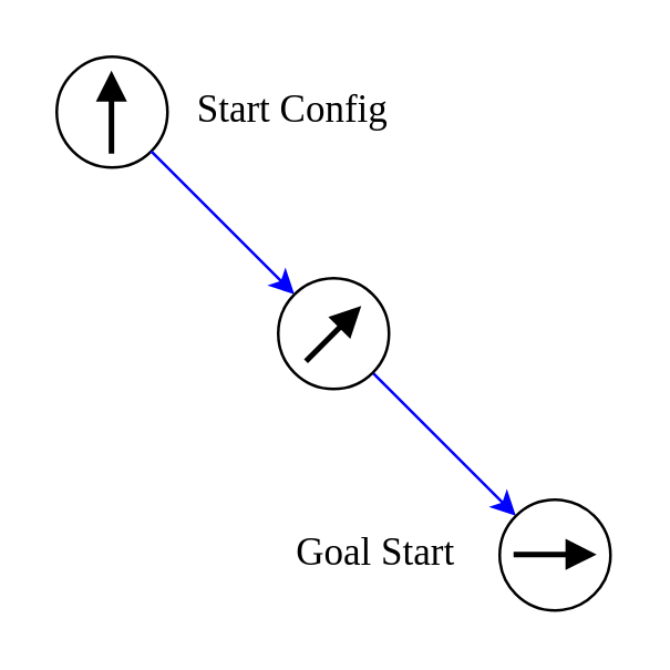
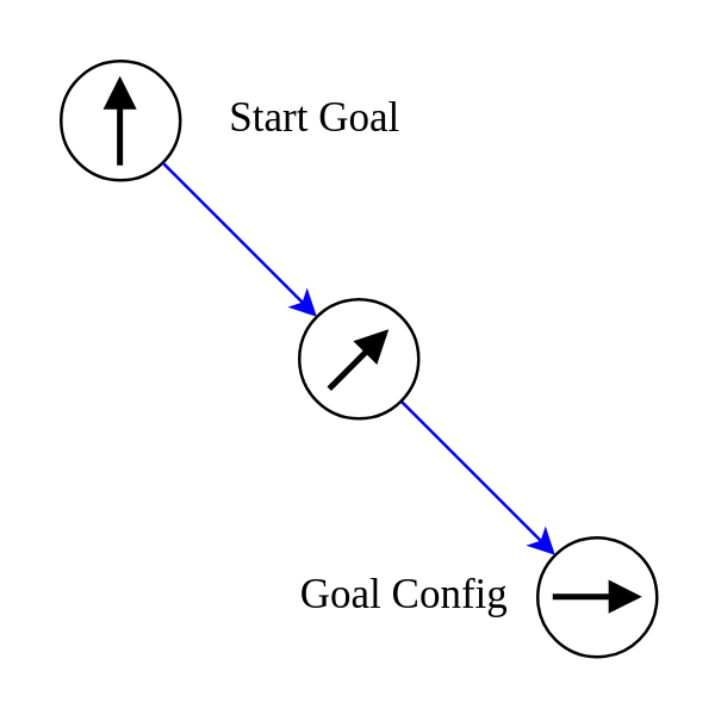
- <mxCell id="11" value="Start Config" style="text;html=1;align=center;verticalAlign=middle;resizable=0;points=[];autosize=1;strokeColor=none;fillColor=none;fontFamily=Times New Roman;fontSize=14;" parent="1" vertex="1"><mxGeometry x="60" y="25" width="90" height="30" as="geometry" /></mxCell>
+ <mxCell id="11" value="Start Goal" style="text;html=1;align=center;verticalAlign=middle;resizable=0;points=[];autosize=1;strokeColor=none;fillColor=none;fontFamily=Times New Roman;fontSize=14;" parent="1" vertex="1"><mxGeometry x="60" y="25" width="90" height="30" as="geometry" /></mxCell>
- <mxCell id="10" value="Goal Start" style="text;html=1;align=center;verticalAlign=middle;resizable=0;points=[];autosize=1;strokeColor=none;fillColor=none;fontFamily=Times New Roman;fontSize=14;" parent="1" vertex="1"><mxGeometry x="90" y="185" width="90" height="30" as="geometry" /></mxCell>
+ <mxCell id="10" value="Goal Config" style="text;html=1;align=center;verticalAlign=middle;resizable=0;points=[];autosize=1;strokeColor=none;fillColor=none;fontFamily=Times New Roman;fontSize=14;" parent="1" vertex="1"><mxGeometry x="90" y="185" width="90" height="30" as="geometry" /></mxCell>
